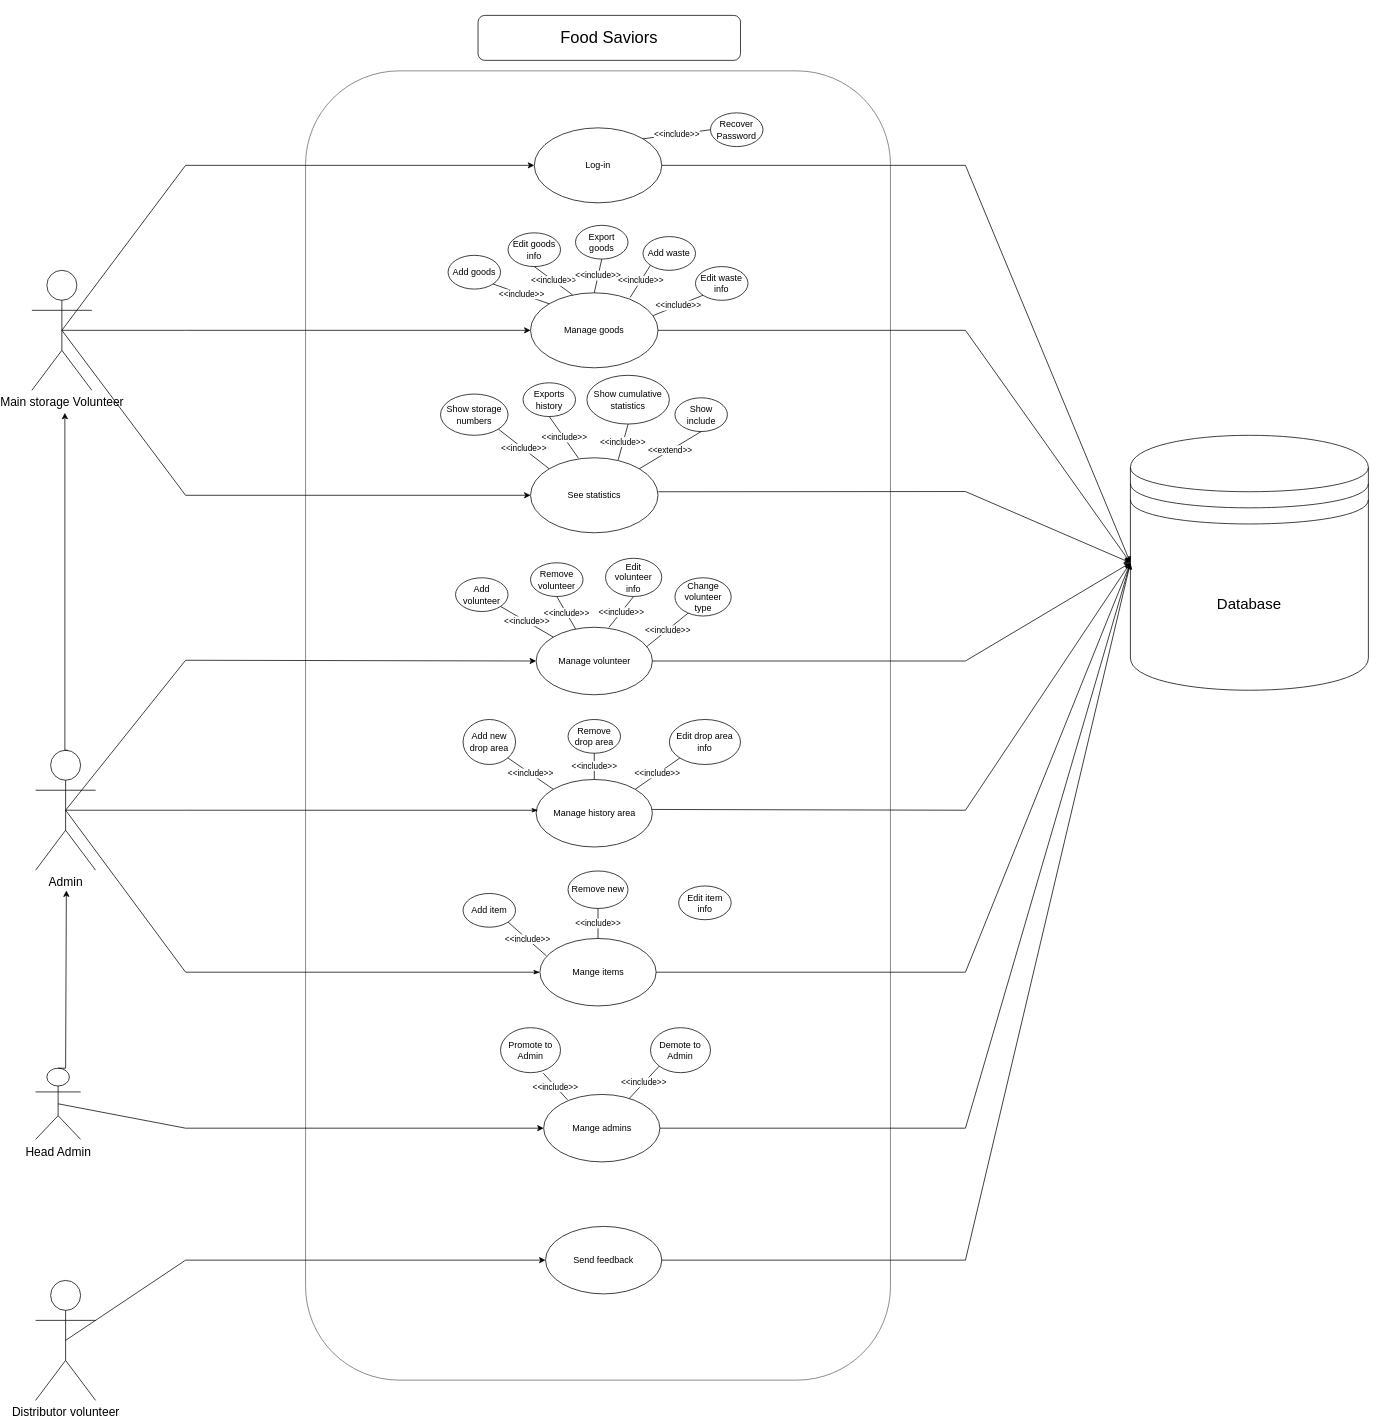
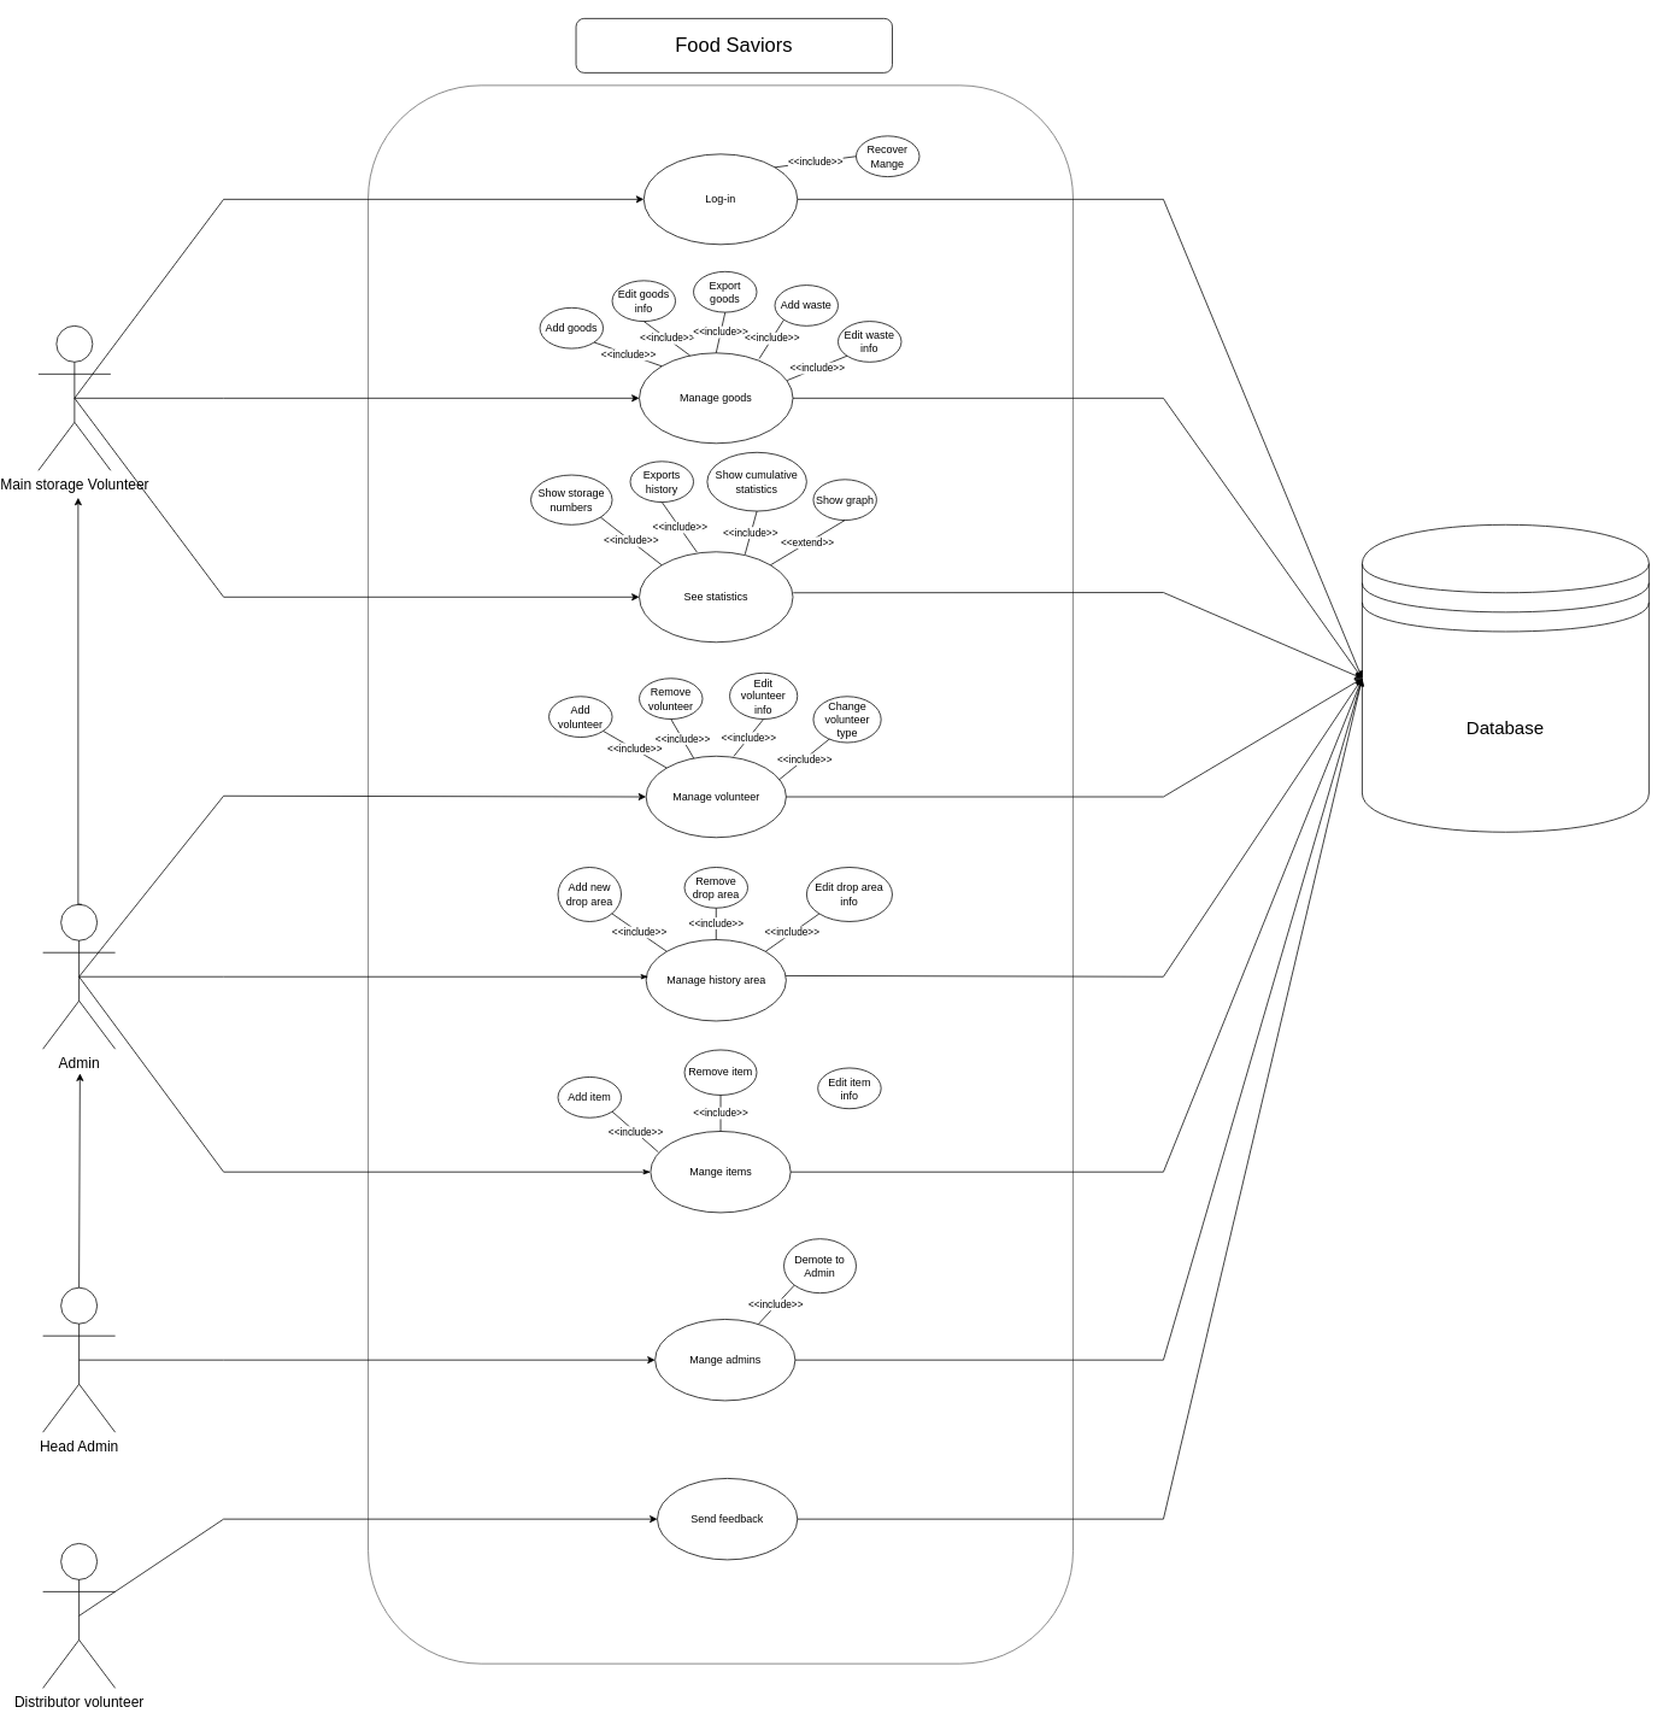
- <mxCell id="25" value="&lt;div&gt;Recover &lt;br&gt;&lt;/div&gt;&lt;div&gt;Password&lt;br&gt;&lt;/div&gt;" style="ellipse;whiteSpace=wrap;html=1;shadow=0;glass=0;fillColor=none;" parent="1" vertex="1"><mxGeometry x="925" y="150" width="70" height="45" as="geometry" /></mxCell>
+ <mxCell id="25" value="&lt;div&gt;Recover &lt;br&gt;&lt;/div&gt;&lt;div&gt;Mange&lt;br&gt;&lt;/div&gt;" style="ellipse;whiteSpace=wrap;html=1;shadow=0;glass=0;fillColor=none;" parent="1" vertex="1"><mxGeometry x="925" y="150" width="70" height="45" as="geometry" /></mxCell>
- <mxCell id="29" value="Show include" style="ellipse;whiteSpace=wrap;html=1;shadow=0;glass=0;fillColor=none;" parent="1" vertex="1"><mxGeometry x="877.58" y="530" width="70" height="45" as="geometry" /></mxCell>
+ <mxCell id="29" value="Show graph" style="ellipse;whiteSpace=wrap;html=1;shadow=0;glass=0;fillColor=none;" parent="1" vertex="1"><mxGeometry x="877.58" y="530" width="70" height="45" as="geometry" /></mxCell>
- <mxCell id="45" value="Remove new" style="ellipse;whiteSpace=wrap;html=1;shadow=0;glass=0;fillColor=none;" parent="1" vertex="1"><mxGeometry x="735" y="1161" width="80" height="50" as="geometry" /></mxCell>
+ <mxCell id="45" value="Remove item" style="ellipse;whiteSpace=wrap;html=1;shadow=0;glass=0;fillColor=none;" parent="1" vertex="1"><mxGeometry x="735" y="1161" width="80" height="50" as="geometry" /></mxCell>
- <mxCell id="47" value="Promote to Admin" style="ellipse;whiteSpace=wrap;html=1;shadow=0;glass=0;fillColor=none;" parent="1" vertex="1"><mxGeometry x="645" y="1370" width="80" height="60" as="geometry" /></mxCell>
- <mxCell id="48" value="&amp;lt;&amp;lt;include&amp;gt;&amp;gt;" style="endArrow=none;html=1;strokeWidth=1;rounded=0;entryX=0.713;entryY=1.011;entryDx=0;entryDy=0;exitX=0.206;exitY=0.081;exitDx=0;exitDy=0;entryPerimeter=0;exitPerimeter=0;" parent="1" source="22" target="47" edge="1"><mxGeometry width="50" height="50" relative="1" as="geometry"><mxPoint x="722.448" y="1181.674" as="sourcePoint" /><mxPoint x="795.002" y="884.997" as="targetPoint" /></mxGeometry></mxCell>
- <mxCell id="8" value="&lt;font style=&quot;font-size: 16px&quot;&gt;Head Admin&lt;/font&gt;" style="shape=umlActor;verticalLabelPosition=bottom;verticalAlign=top;html=1;outlineConnect=0;shadow=0;glass=0;fillColor=none;" parent="1" vertex="1"><mxGeometry x="25" y="1424" width="60" height="95" as="geometry" /></mxCell>
+ <mxCell id="8" value="&lt;font style=&quot;font-size: 16px&quot;&gt;Head Admin&lt;/font&gt;" style="shape=umlActor;verticalLabelPosition=bottom;verticalAlign=top;html=1;outlineConnect=0;shadow=0;glass=0;fillColor=none;" parent="1" vertex="1"><mxGeometry x="25" y="1424" width="80" height="160" as="geometry" /></mxCell>
